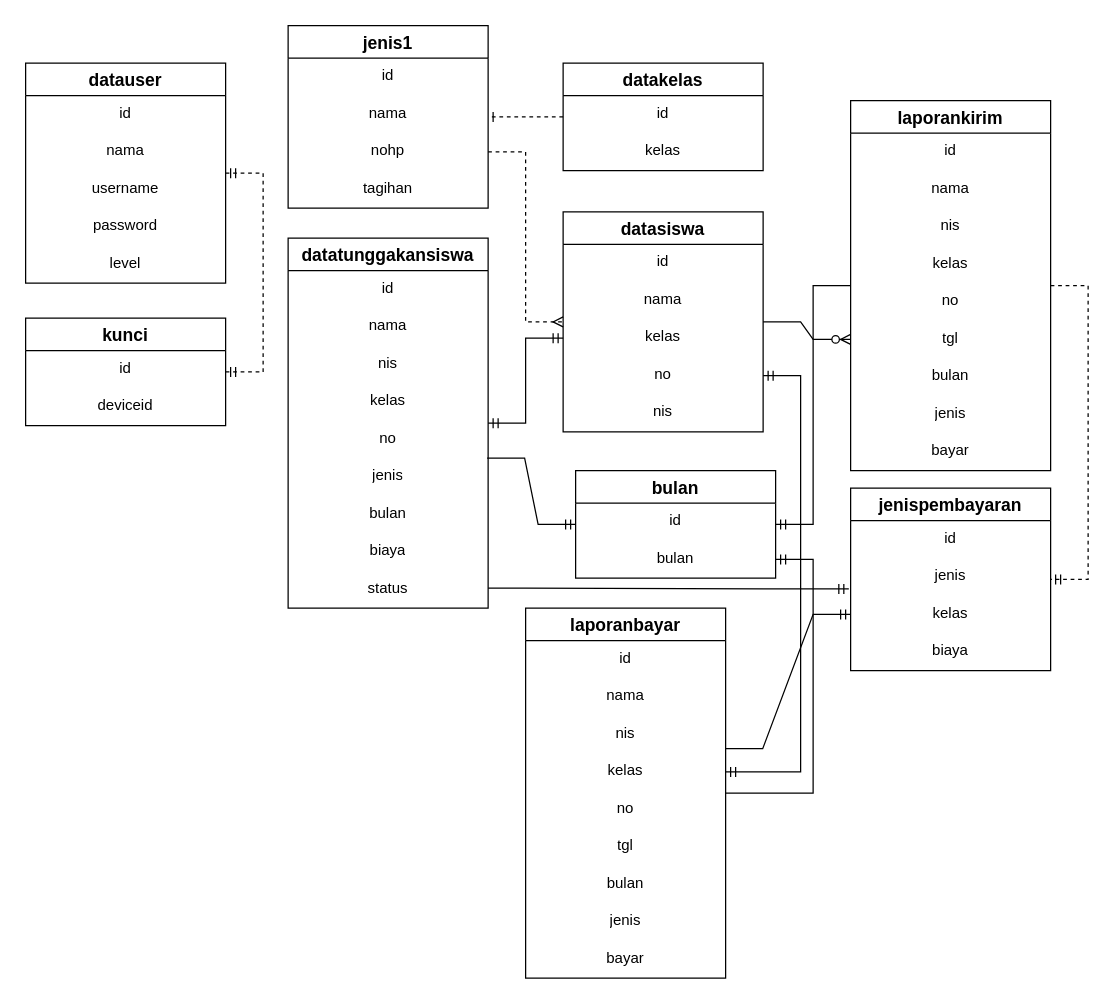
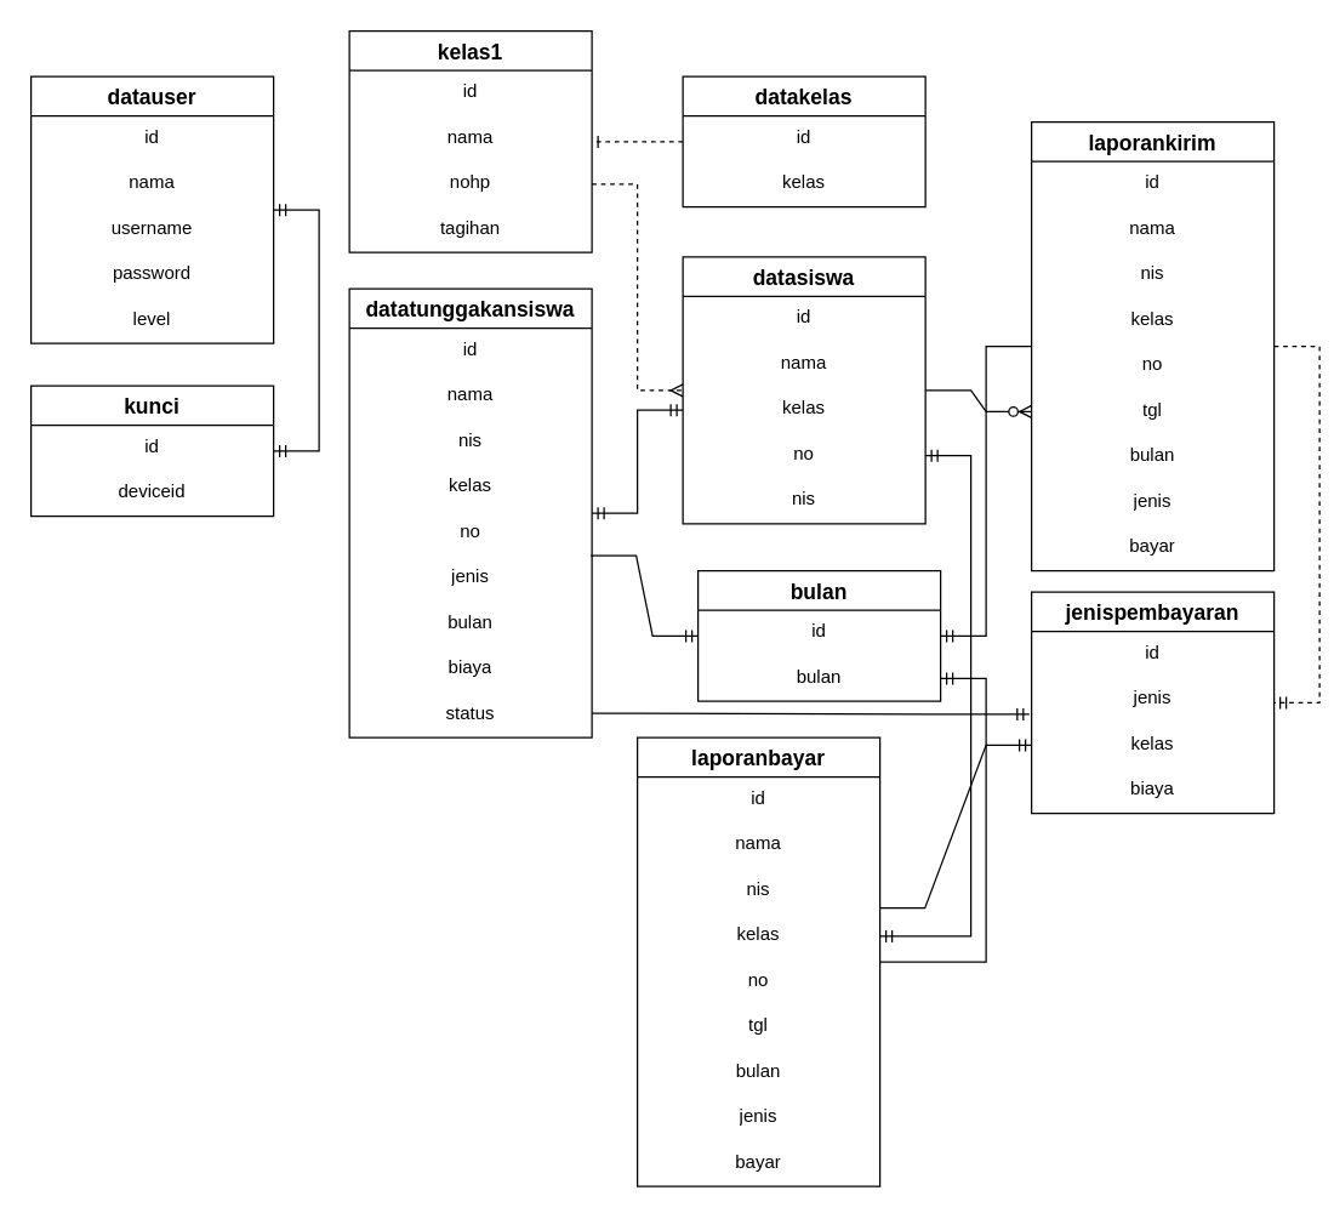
- <mxCell id="33" value="jenis1" style="swimlane;fontStyle=1;childLayout=stackLayout;horizontal=1;startSize=26;horizontalStack=0;resizeParent=1;resizeParentMax=0;resizeLast=0;collapsible=1;marginBottom=0;align=center;fontSize=14;" parent="1" vertex="1"><mxGeometry x="230" y="20" width="160" height="146" as="geometry"><mxRectangle x="760" y="332" width="100" height="30" as="alternateBounds" /></mxGeometry></mxCell>
+ <mxCell id="33" value="kelas1" style="swimlane;fontStyle=1;childLayout=stackLayout;horizontal=1;startSize=26;horizontalStack=0;resizeParent=1;resizeParentMax=0;resizeLast=0;collapsible=1;marginBottom=0;align=center;fontSize=14;" parent="1" vertex="1"><mxGeometry x="230" y="20" width="160" height="146" as="geometry"><mxRectangle x="760" y="332" width="100" height="30" as="alternateBounds" /></mxGeometry></mxCell>
- <mxCell id="72" value="" style="edgeStyle=entityRelationEdgeStyle;fontSize=12;html=1;endArrow=ERmandOne;startArrow=ERmandOne;rounded=0;dashed=1;" parent="1" source="8" target="2" edge="1"><mxGeometry width="100" height="100" relative="1" as="geometry"><mxPoint x="380" y="240" as="sourcePoint" /><mxPoint x="480" y="140" as="targetPoint" /></mxGeometry></mxCell>
+ <mxCell id="72" value="" style="edgeStyle=entityRelationEdgeStyle;fontSize=12;html=1;endArrow=ERmandOne;startArrow=ERmandOne;rounded=0;" parent="1" source="8" target="2" edge="1"><mxGeometry width="100" height="100" relative="1" as="geometry"><mxPoint x="380" y="240" as="sourcePoint" /><mxPoint x="480" y="140" as="targetPoint" /></mxGeometry></mxCell>
